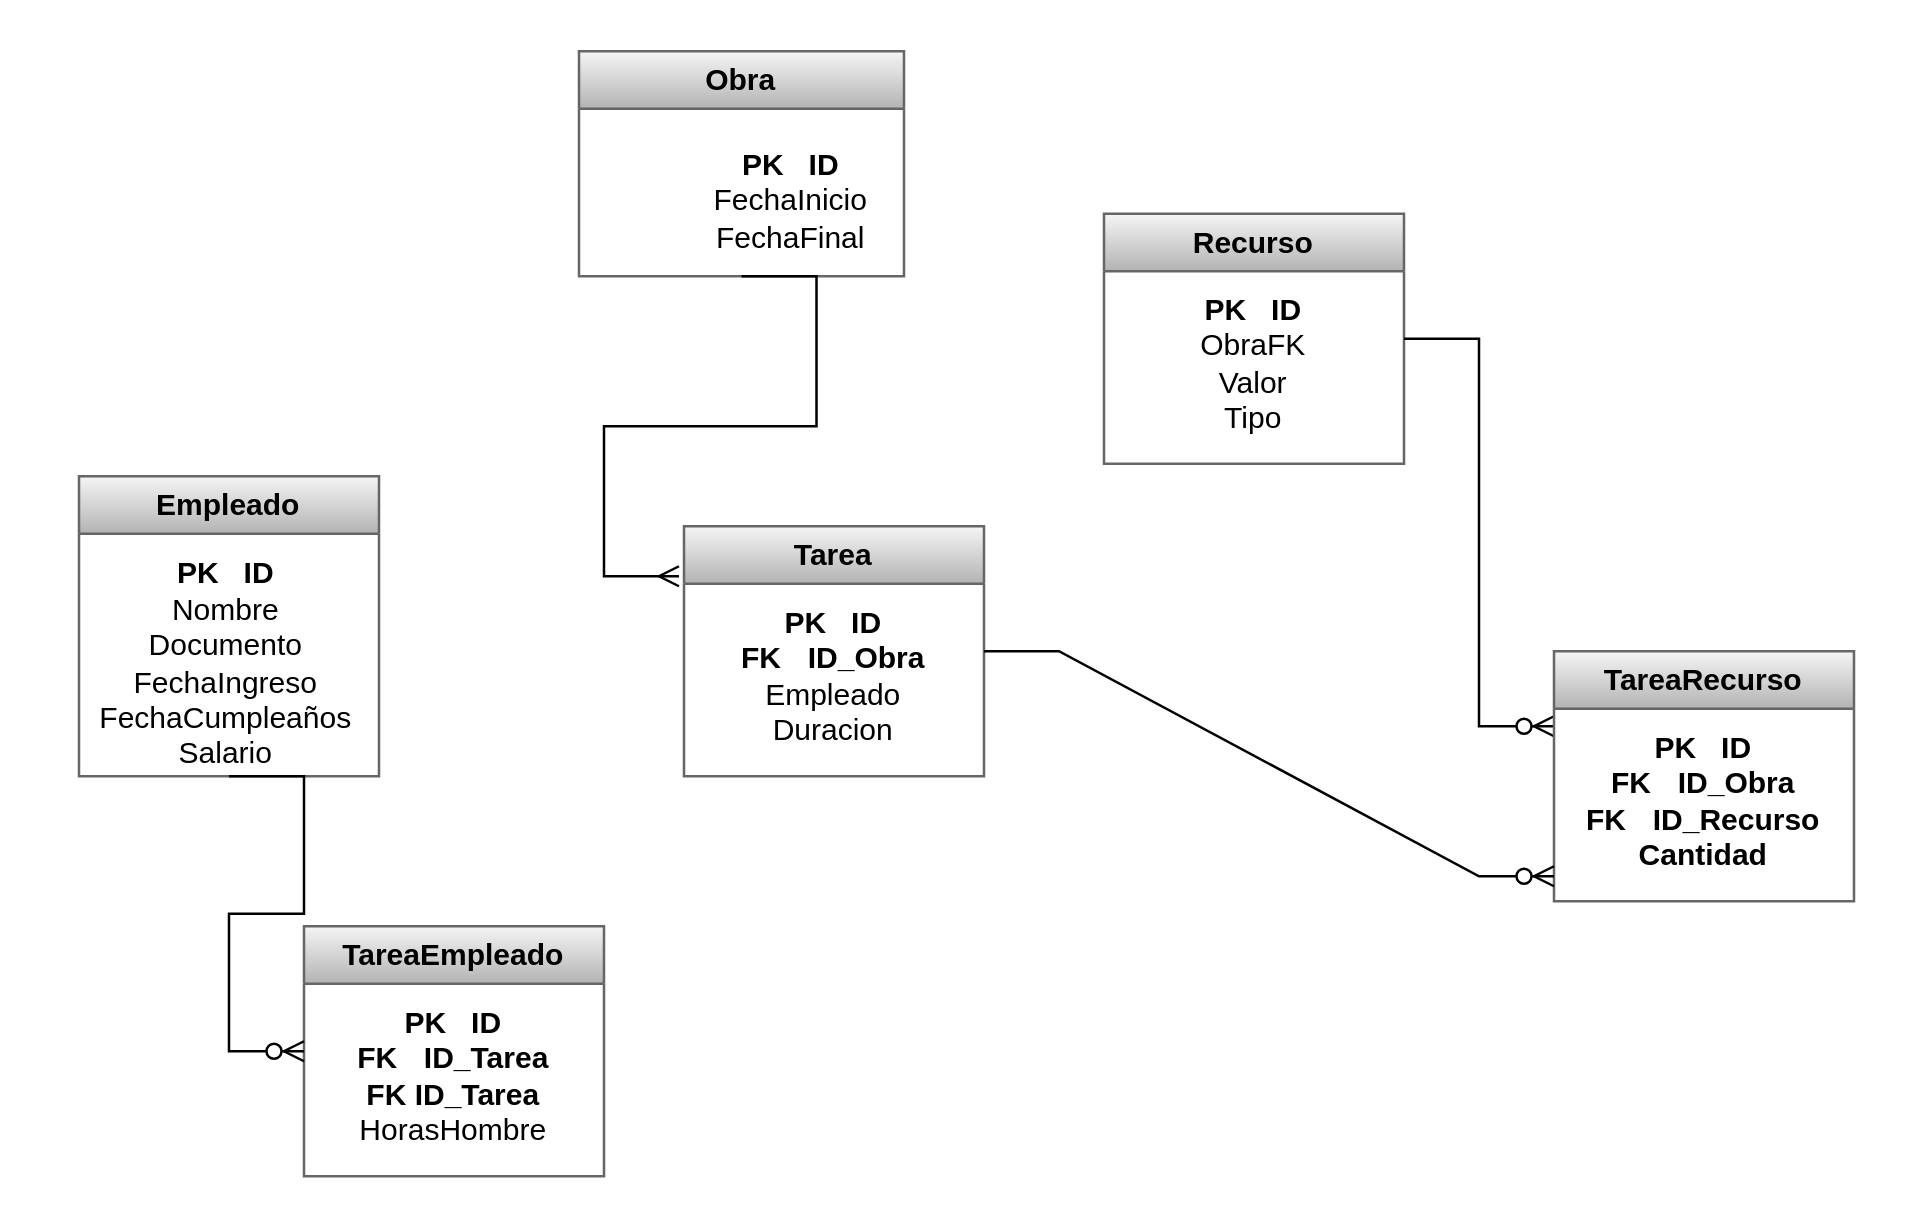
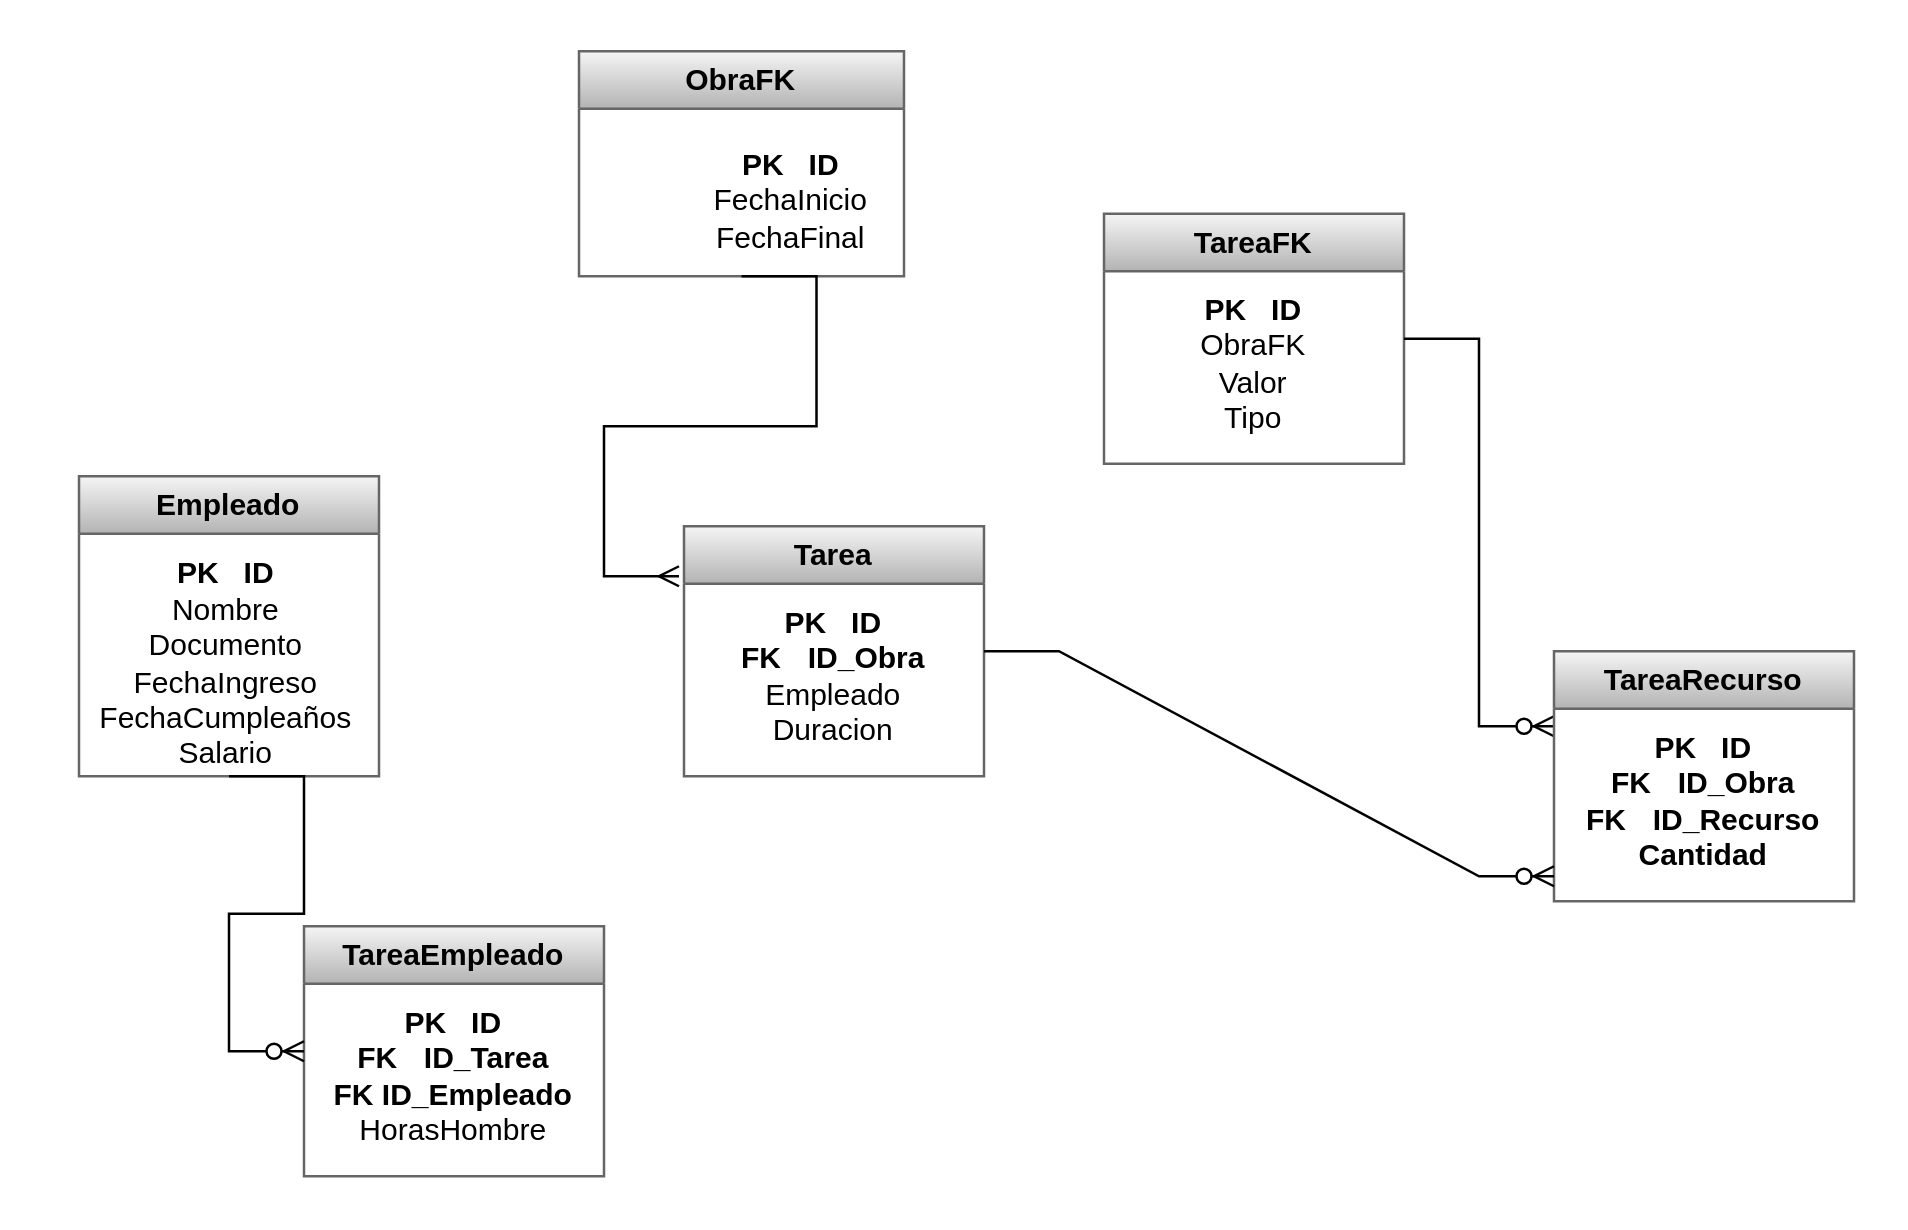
- <mxCell id="4" value="Obra" style="swimlane;whiteSpace=wrap;html=1;fillColor=#f5f5f5;strokeColor=#666666;gradientColor=#b3b3b3;" parent="1" vertex="1"><mxGeometry y="20" width="130" height="90" as="geometry" x="220" /></mxCell>
+ <mxCell id="4" value="ObraFK" style="swimlane;whiteSpace=wrap;html=1;fillColor=#f5f5f5;strokeColor=#666666;gradientColor=#b3b3b3;" parent="1" vertex="1"><mxGeometry y="20" width="130" height="90" as="geometry" x="220" /></mxCell>
- <mxCell id="13" value="Recurso" style="swimlane;whiteSpace=wrap;html=1;fillColor=#f5f5f5;strokeColor=#666666;gradientColor=#b3b3b3;" parent="12" vertex="1"><mxGeometry width="120" height="100" as="geometry" /></mxCell>
+ <mxCell id="13" value="TareaFK" style="swimlane;whiteSpace=wrap;html=1;fillColor=#f5f5f5;strokeColor=#666666;gradientColor=#b3b3b3;" parent="12" vertex="1"><mxGeometry width="120" height="100" as="geometry" /></mxCell>
- <mxCell id="7" value="&lt;blockquote style=&quot;margin: 0 0 0 40px; border: none; padding: 0px;&quot;&gt;&lt;b&gt;PK&amp;nbsp;&lt;span style=&quot;white-space: pre;&quot;&gt;&lt;span style=&quot;white-space: pre;&quot;&gt;&#09;&lt;/span&gt;&lt;/span&gt;ID&lt;/b&gt;&lt;/blockquote&gt;&lt;blockquote style=&quot;margin: 0 0 0 40px; border: none; padding: 0px;&quot;&gt;&lt;b&gt;FK&amp;nbsp;&lt;span style=&quot;white-space: pre;&quot;&gt;&#09;&lt;/span&gt;ID_Tarea&lt;/b&gt;&lt;/blockquote&gt;&lt;blockquote style=&quot;margin: 0 0 0 40px; border: none; padding: 0px;&quot;&gt;&lt;b&gt;FK ID_Tarea&lt;/b&gt;&lt;/blockquote&gt;&lt;blockquote style=&quot;margin: 0 0 0 40px; border: none; padding: 0px;&quot;&gt;HorasHombre&lt;/blockquote&gt;" style="text;html=1;align=center;verticalAlign=middle;whiteSpace=wrap;rounded=0;" parent="6" vertex="1"><mxGeometry x="-30" y="45" width="140" height="30" as="geometry" /></mxCell>
+ <mxCell id="7" value="&lt;blockquote style=&quot;margin: 0 0 0 40px; border: none; padding: 0px;&quot;&gt;&lt;b&gt;PK&amp;nbsp;&lt;span style=&quot;white-space: pre;&quot;&gt;&lt;span style=&quot;white-space: pre;&quot;&gt;&#09;&lt;/span&gt;&lt;/span&gt;ID&lt;/b&gt;&lt;/blockquote&gt;&lt;blockquote style=&quot;margin: 0 0 0 40px; border: none; padding: 0px;&quot;&gt;&lt;b&gt;FK&amp;nbsp;&lt;span style=&quot;white-space: pre;&quot;&gt;&#09;&lt;/span&gt;ID_Tarea&lt;/b&gt;&lt;/blockquote&gt;&lt;blockquote style=&quot;margin: 0 0 0 40px; border: none; padding: 0px;&quot;&gt;&lt;b&gt;FK ID_Empleado&lt;/b&gt;&lt;/blockquote&gt;&lt;blockquote style=&quot;margin: 0 0 0 40px; border: none; padding: 0px;&quot;&gt;HorasHombre&lt;/blockquote&gt;" style="text;html=1;align=center;verticalAlign=middle;whiteSpace=wrap;rounded=0;" parent="6" vertex="1"><mxGeometry x="-30" y="45" width="140" height="30" as="geometry" /></mxCell>
